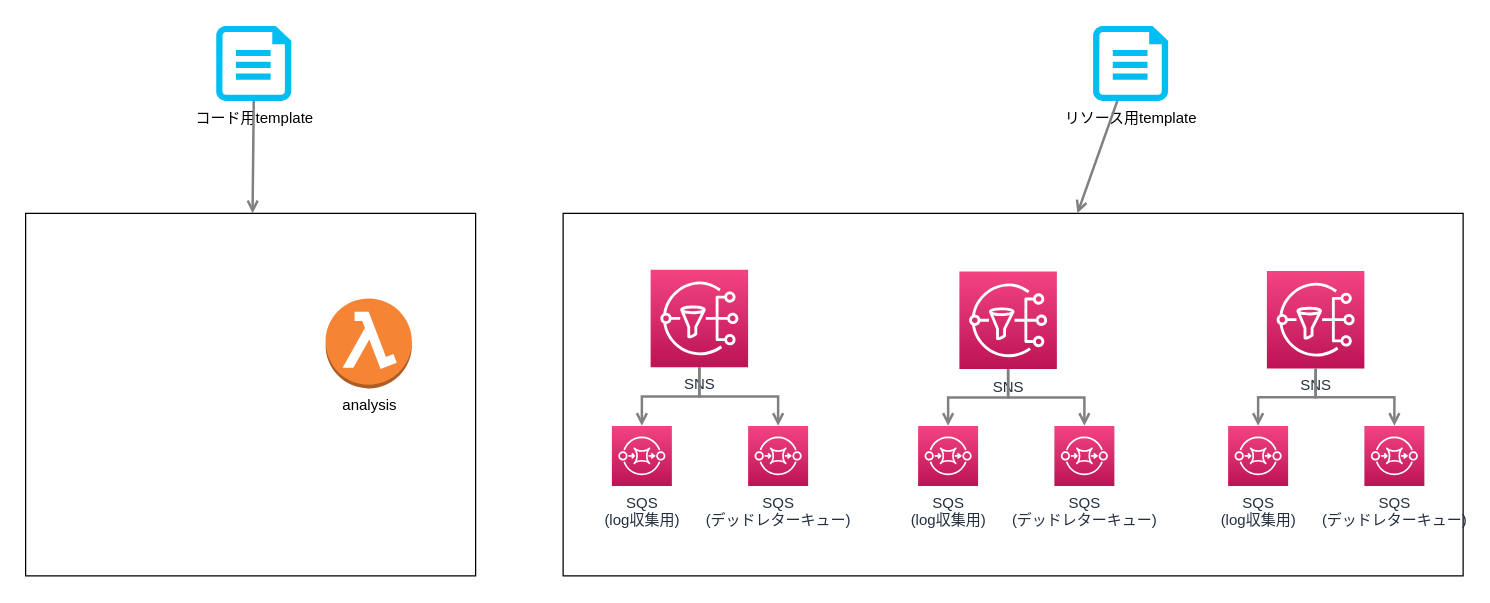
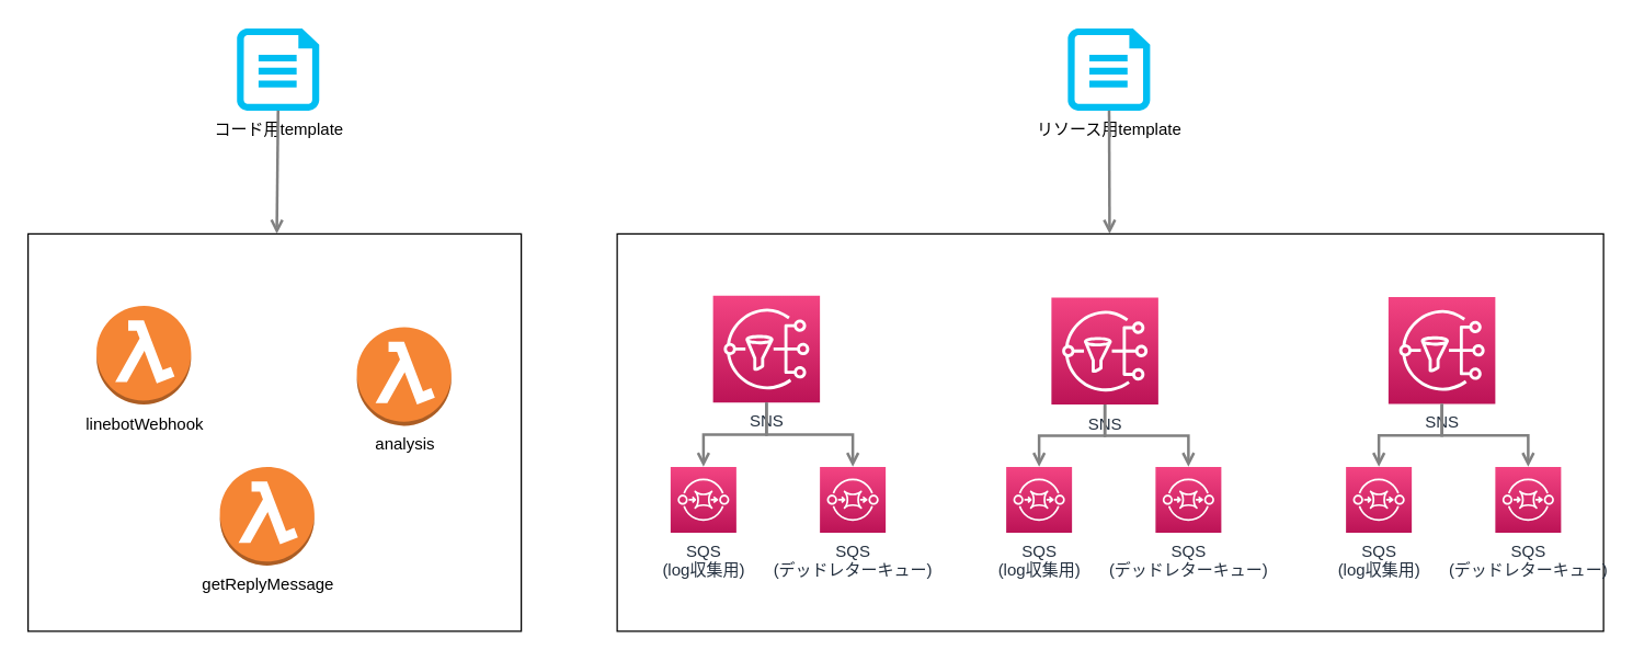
- <mxCell id="22" value="リソース用template" style="verticalLabelPosition=bottom;html=1;verticalAlign=top;align=center;strokeColor=none;fillColor=#00BEF2;shape=mxgraph.azure.cloud_services_configuration_file;pointerEvents=1;" vertex="1" parent="1"><mxGeometry x="874" y="20" width="60" height="60" as="geometry" /></mxCell>
+ <mxCell id="22" value="リソース用template" style="verticalLabelPosition=bottom;html=1;verticalAlign=top;align=center;strokeColor=none;fillColor=#00BEF2;shape=mxgraph.azure.cloud_services_configuration_file;pointerEvents=1;" vertex="1" parent="1"><mxGeometry x="779" y="20" width="60" height="60" as="geometry" /></mxCell>
+ <mxCell id="4" value="linebotWebhook" style="outlineConnect=0;dashed=0;verticalLabelPosition=bottom;verticalAlign=top;align=center;html=1;shape=mxgraph.aws3.lambda_function;fillColor=#F58534;gradientColor=none;" parent="1" vertex="1"><mxGeometry x="70" y="222.5" width="69" height="72" as="geometry" /></mxCell>
+ <mxCell id="6" value="getReplyMessage" style="outlineConnect=0;dashed=0;verticalLabelPosition=bottom;verticalAlign=top;align=center;html=1;shape=mxgraph.aws3.lambda_function;fillColor=#F58534;gradientColor=none;" parent="1" vertex="1"><mxGeometry x="160" y="340" width="69" height="72" as="geometry" /></mxCell>
